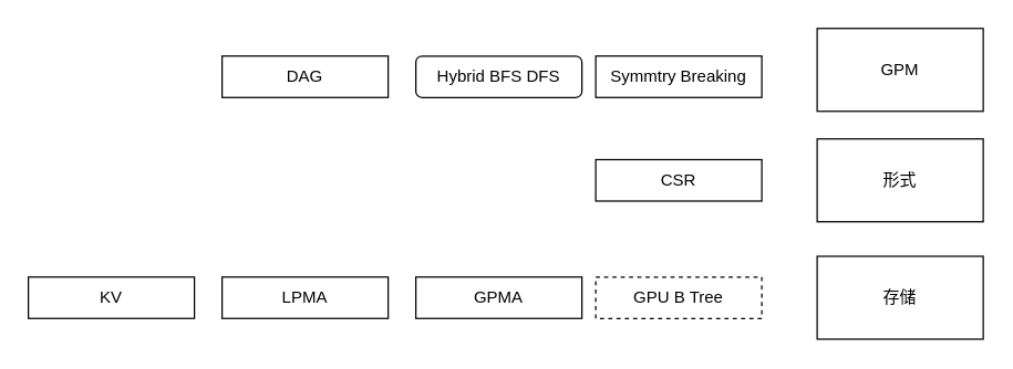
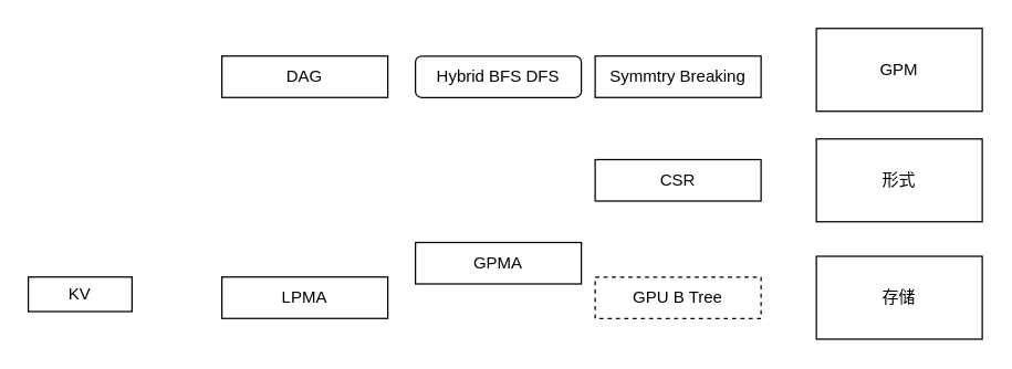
- <mxCell id="6" value="KV" style="rounded=0;whiteSpace=wrap;html=1;" vertex="1" parent="1"><mxGeometry x="20" y="200" width="120" height="30" as="geometry" /></mxCell>
+ <mxCell id="6" value="KV" style="rounded=0;whiteSpace=wrap;html=1;" vertex="1" parent="1"><mxGeometry x="20" y="200" width="75" height="25" as="geometry" /></mxCell>
- <mxCell id="4" value="GPMA" style="rounded=0;whiteSpace=wrap;html=1;" vertex="1" parent="1"><mxGeometry x="300" y="200" width="120" height="30" as="geometry" /></mxCell>
+ <mxCell id="4" value="GPMA" style="rounded=0;whiteSpace=wrap;html=1;" vertex="1" parent="1"><mxGeometry x="300" y="175" width="120" height="30" as="geometry" /></mxCell>
